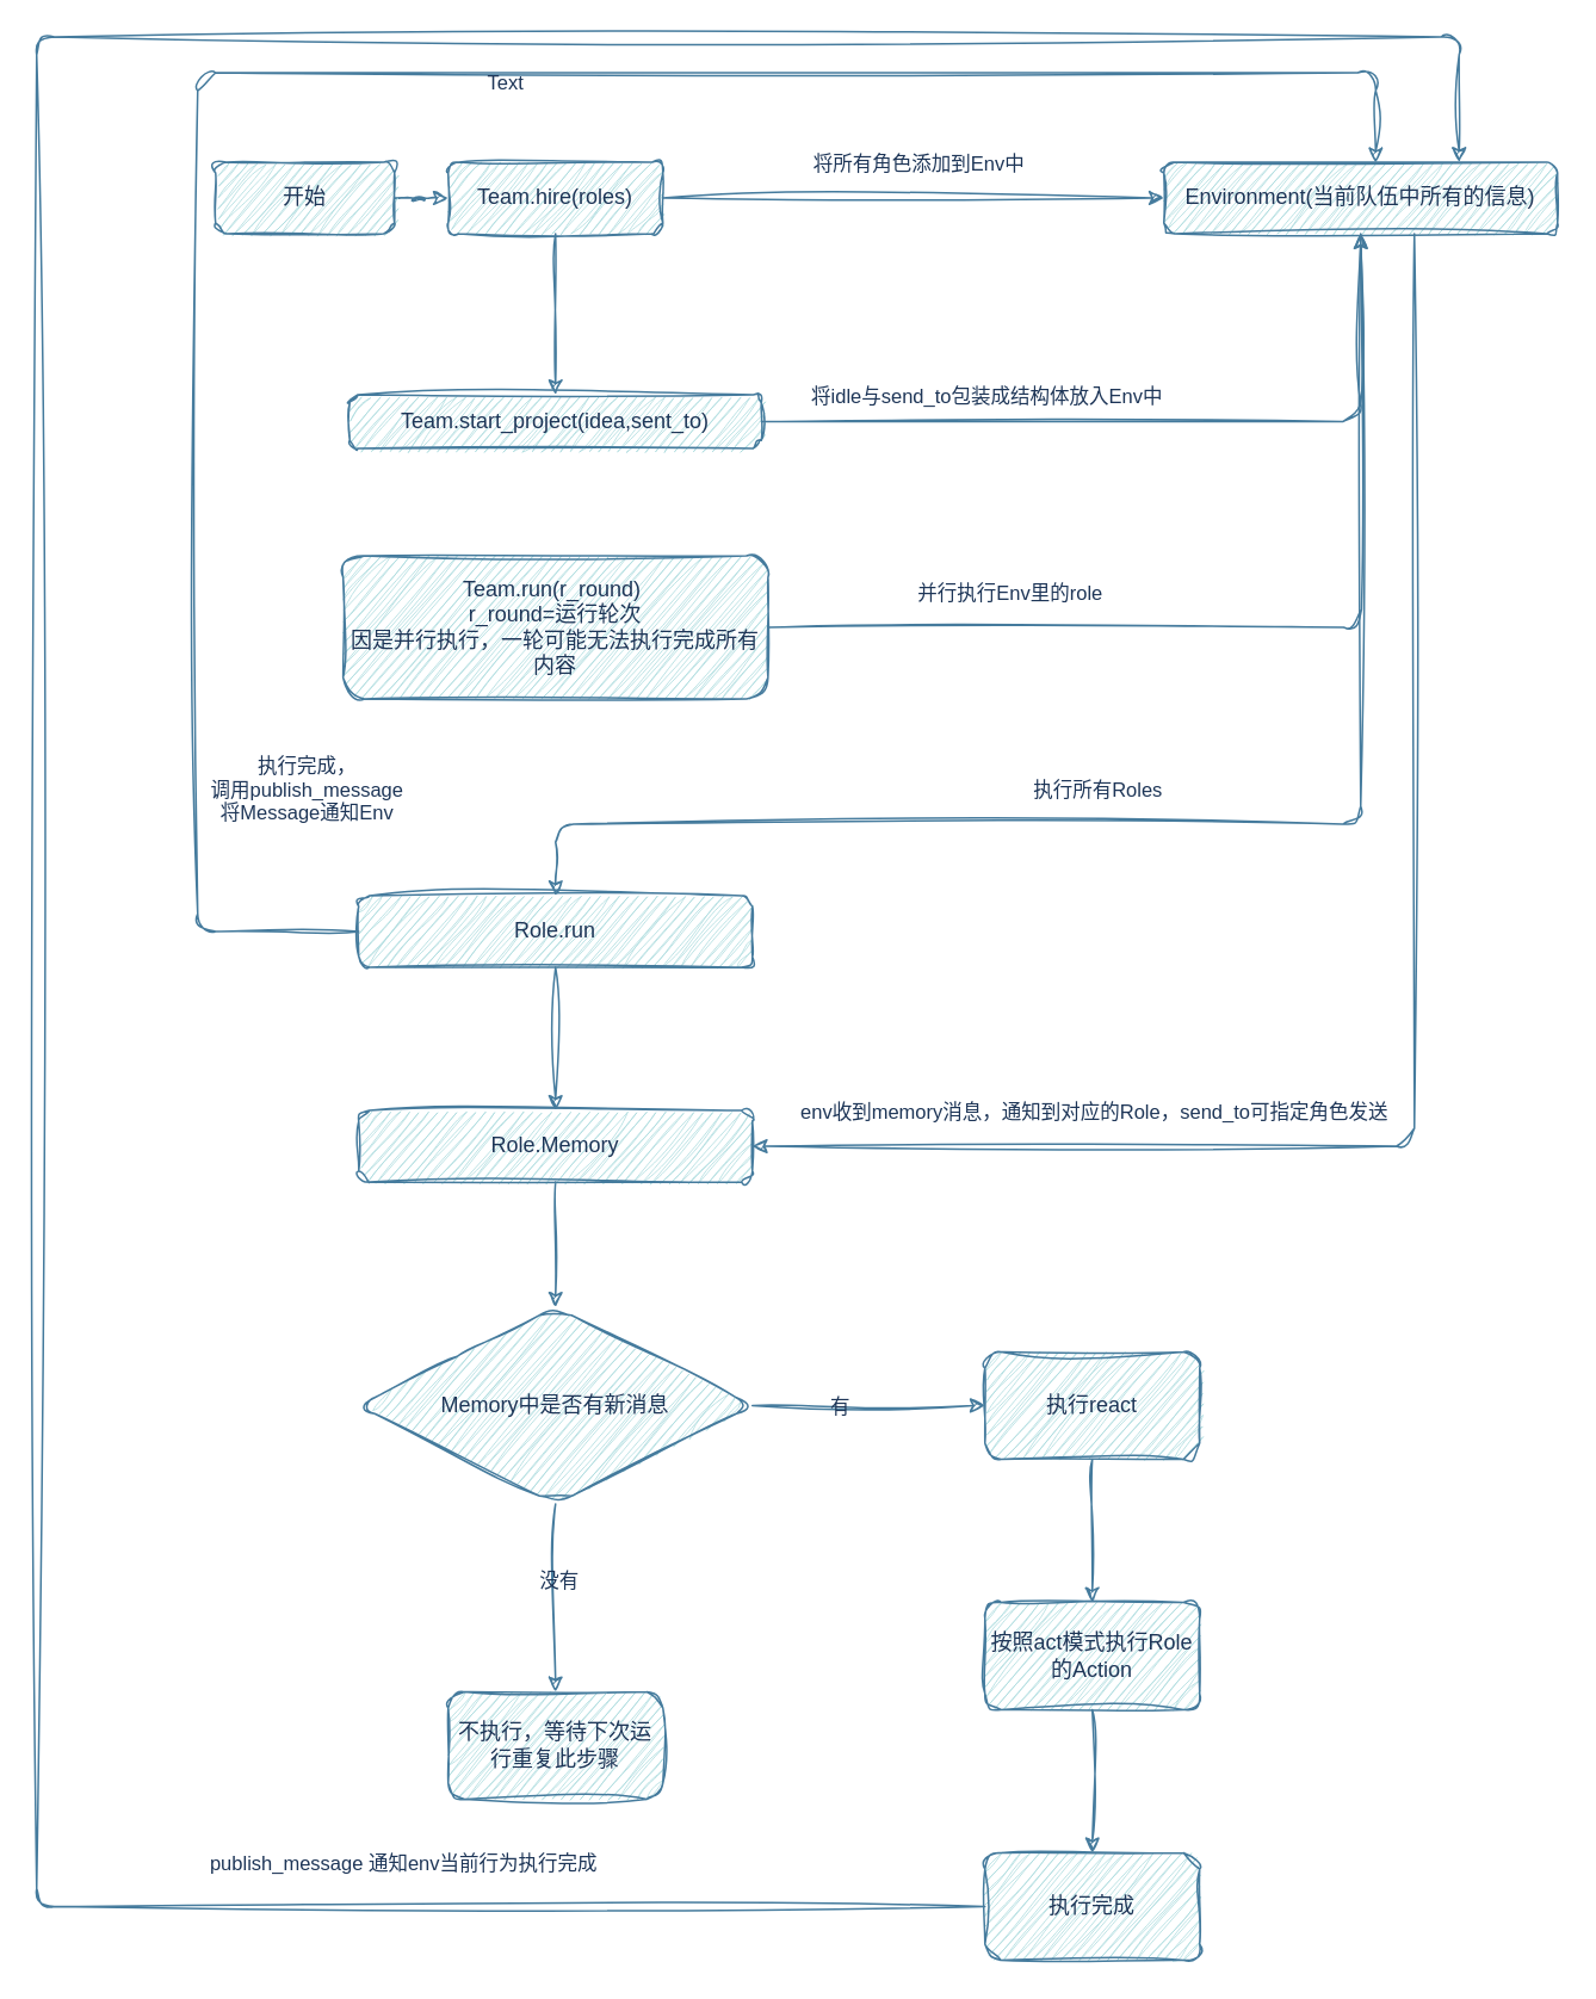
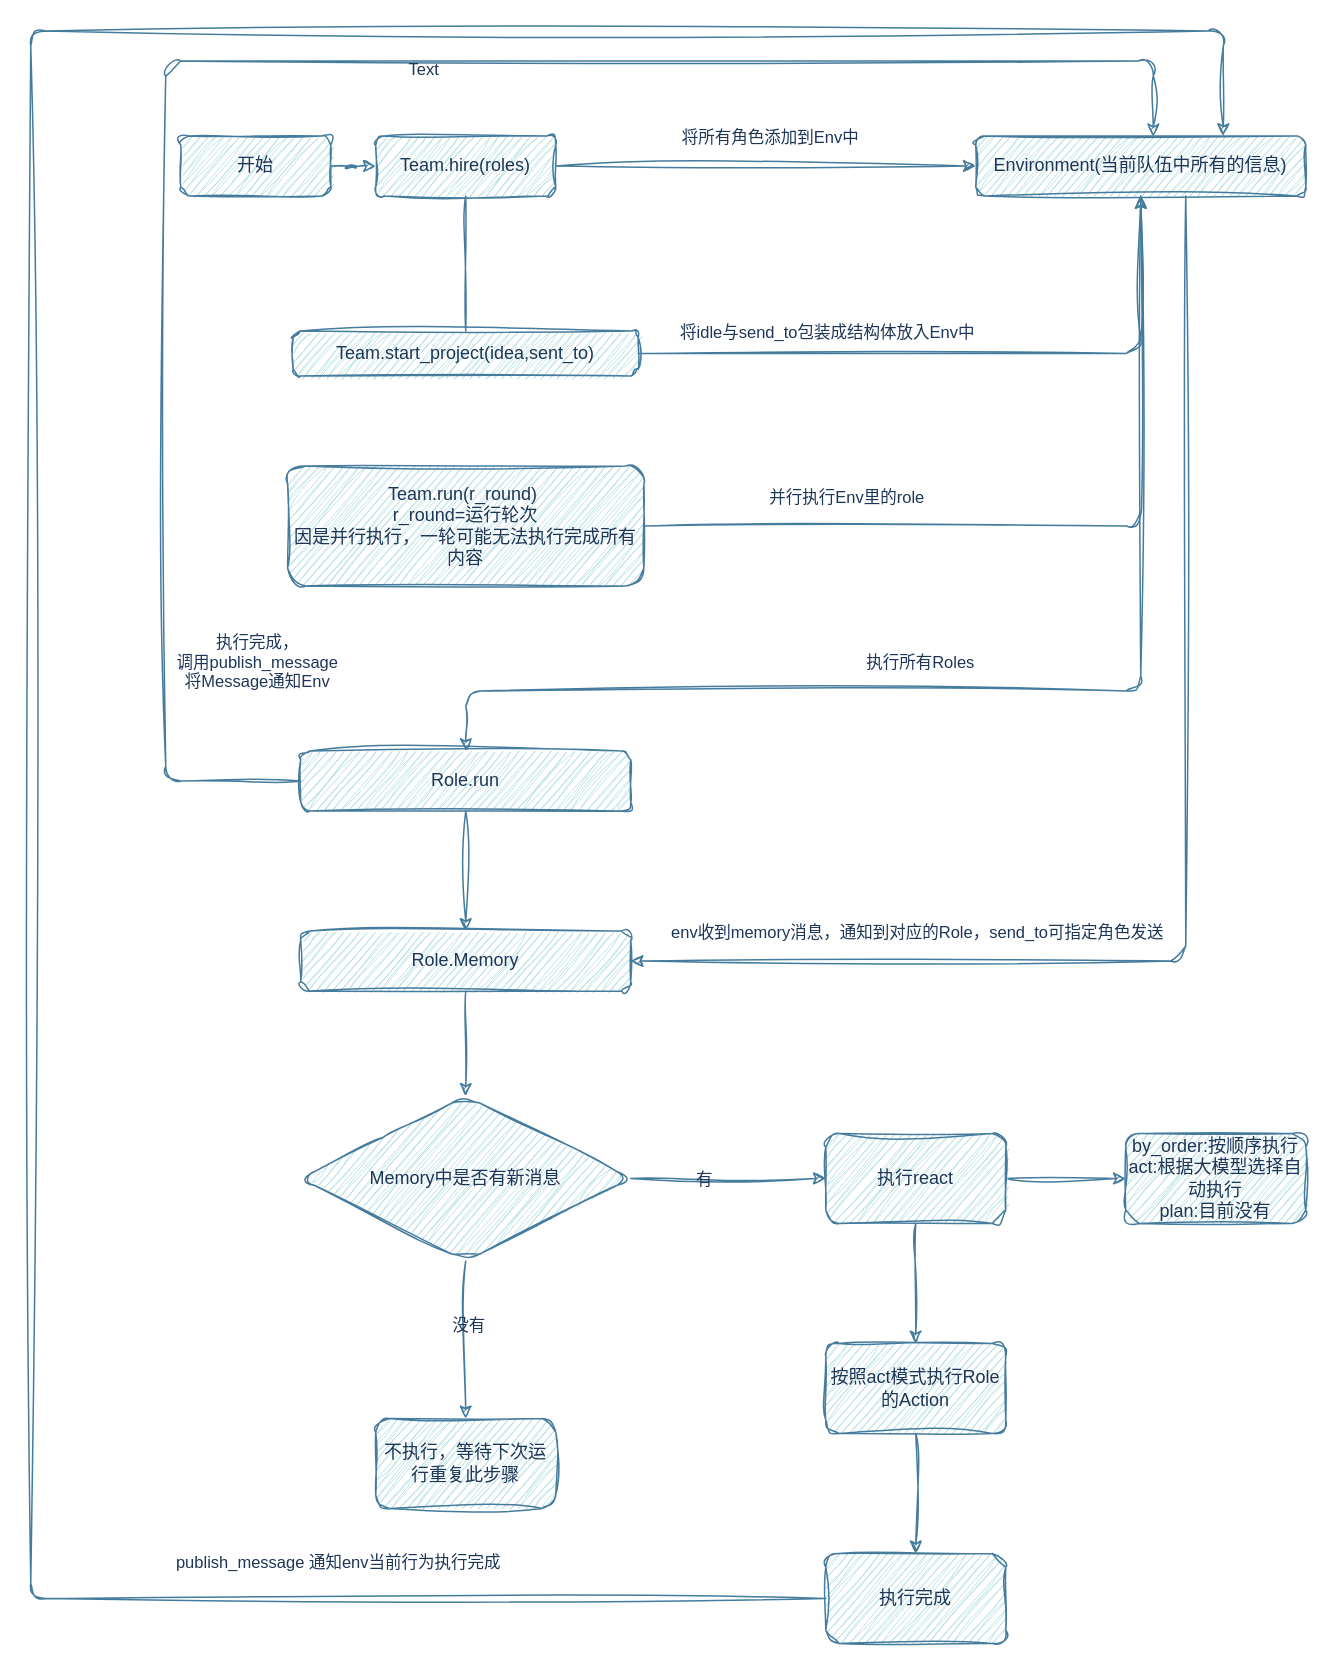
- <mxCell id="4" value="" style="edgeStyle=orthogonalEdgeStyle;rounded=1;orthogonalLoop=1;jettySize=auto;html=1;labelBackgroundColor=none;strokeColor=#457B9D;fontColor=default;sketch=1;curveFitting=1;jiggle=2;" parent="1" source="5" target="13" edge="1"><mxGeometry relative="1" as="geometry" /></mxCell>
+ <mxCell id="4" value="" style="edgeStyle=orthogonalEdgeStyle;rounded=1;orthogonalLoop=1;jettySize=auto;html=1;labelBackgroundColor=none;strokeColor=#457B9D;fontColor=default;sketch=1;curveFitting=1;jiggle=2;endArrow=none;" parent="1" source="5" target="13" edge="1"><mxGeometry relative="1" as="geometry" /></mxCell>
+ <mxCell id="29" value="" style="edgeStyle=orthogonalEdgeStyle;rounded=1;orthogonalLoop=1;jettySize=auto;html=1;strokeColor=#457B9D;labelBackgroundColor=none;fontColor=default;sketch=1;curveFitting=1;jiggle=2;" parent="1" source="31" target="32" edge="1"><mxGeometry relative="1" as="geometry" /></mxCell>
+ <mxCell id="32" value="by_order:按顺序执行&lt;br&gt;act:根据大模型选择自动执行&lt;br&gt;plan:目前没有" style="rounded=1;whiteSpace=wrap;html=1;glass=0;strokeWidth=1;shadow=0;labelBackgroundColor=none;fillColor=#A8DADC;strokeColor=#457B9D;fontColor=#1D3557;sketch=1;curveFitting=1;jiggle=2;" parent="1" vertex="1"><mxGeometry x="750" y="755" width="120" height="60" as="geometry" /></mxCell>
